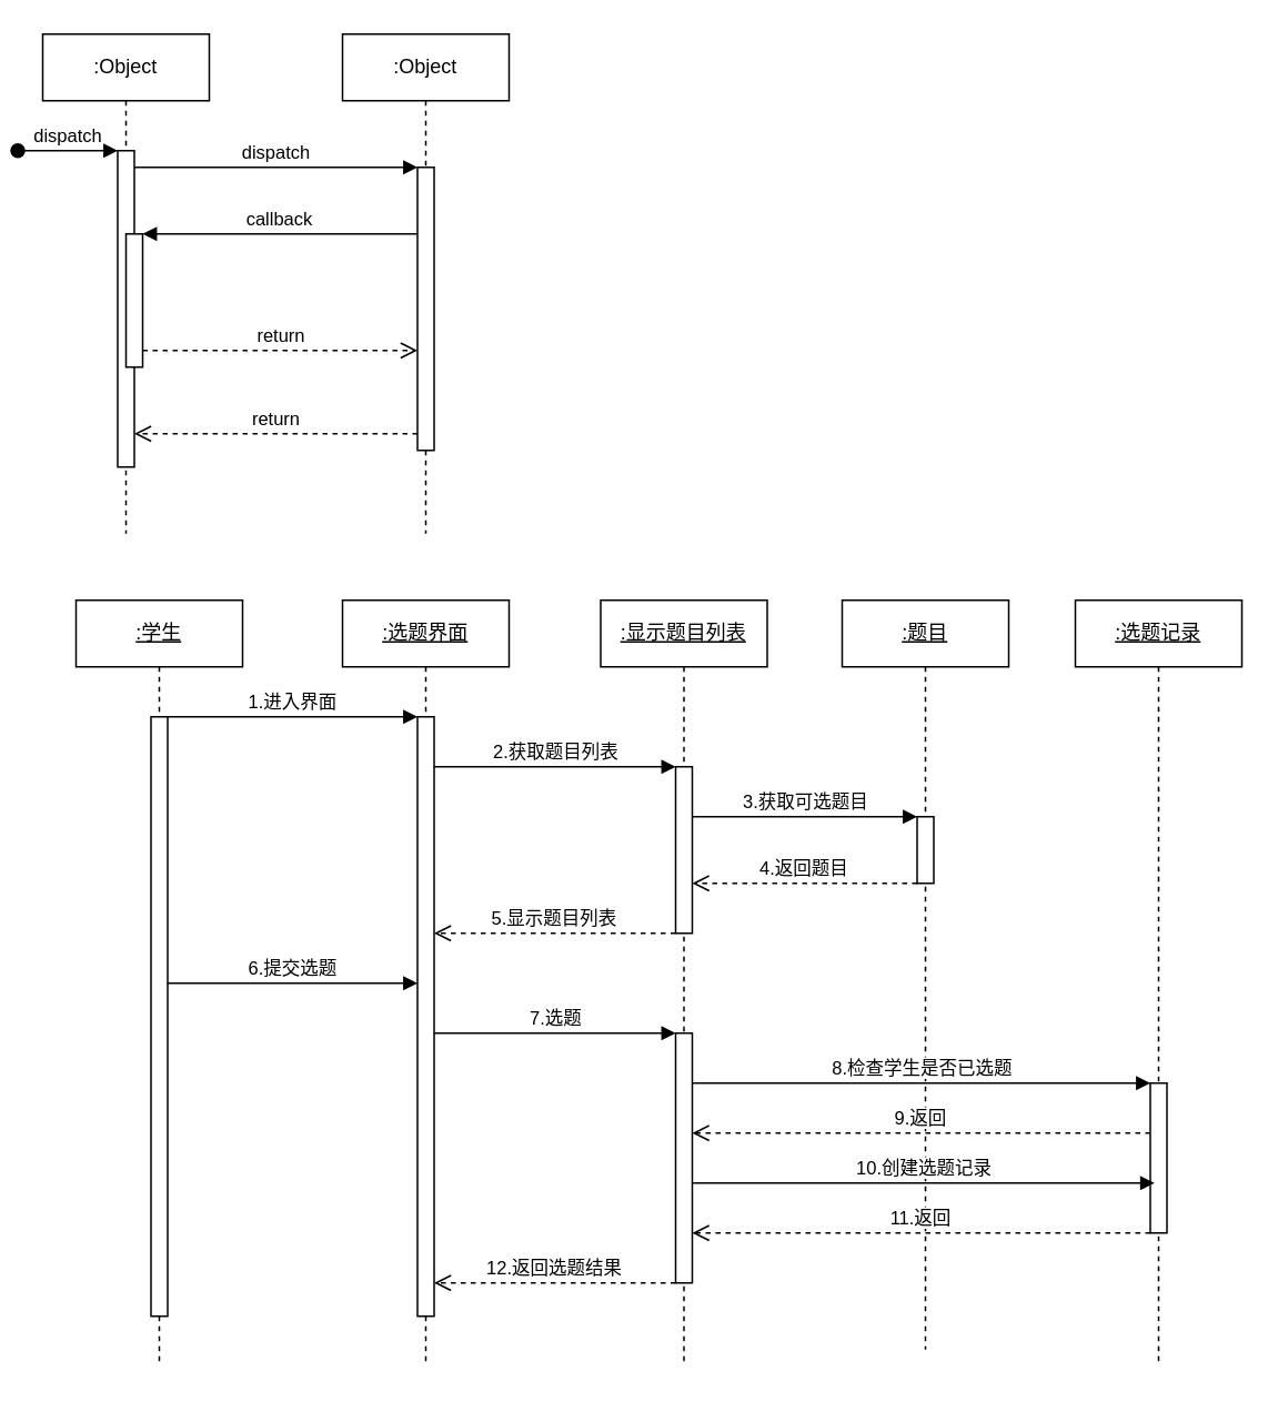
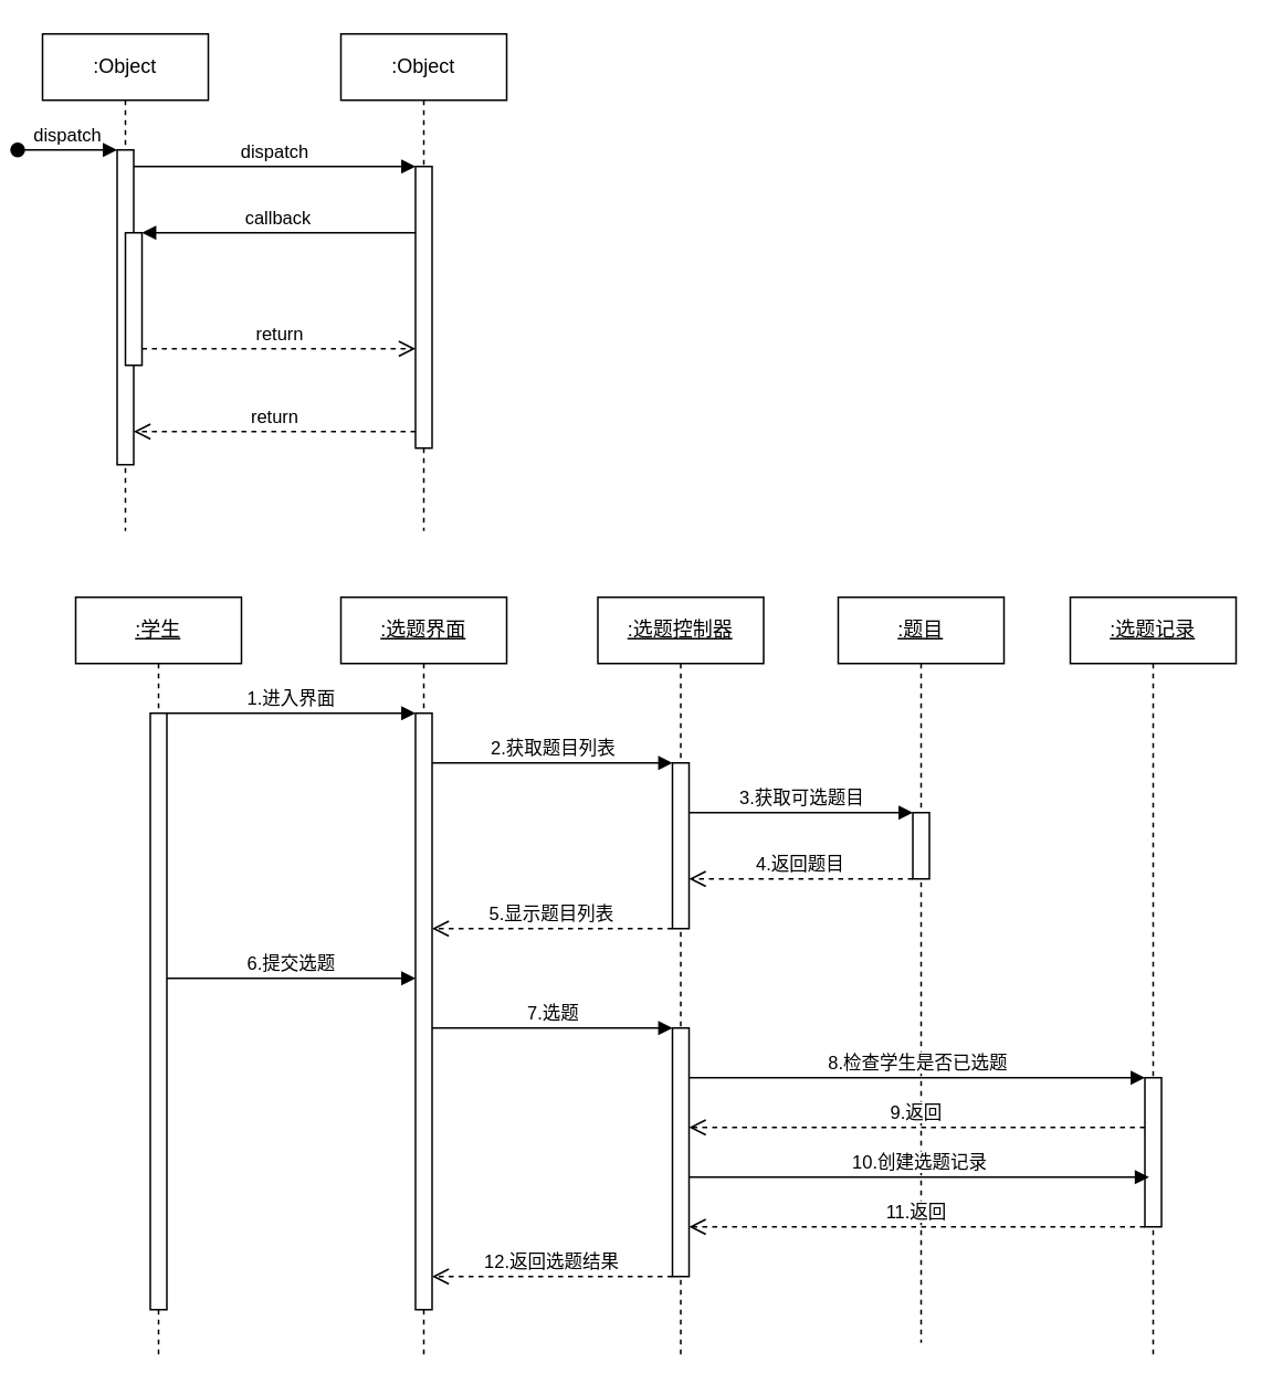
- <mxCell id="16" value="&lt;u&gt;:显示题目列表&lt;/u&gt;" style="shape=umlLifeline;perimeter=lifelinePerimeter;whiteSpace=wrap;html=1;container=0;dropTarget=0;collapsible=0;recursiveResize=0;outlineConnect=0;portConstraint=eastwest;newEdgeStyle={&quot;edgeStyle&quot;:&quot;elbowEdgeStyle&quot;,&quot;elbow&quot;:&quot;vertical&quot;,&quot;curved&quot;:0,&quot;rounded&quot;:0};movable=1;resizable=1;rotatable=1;deletable=1;editable=1;locked=0;connectable=1;" vertex="1" parent="1"><mxGeometry x="355" y="360" width="100" height="460" as="geometry" /></mxCell>
+ <mxCell id="16" value="&lt;u&gt;:选题控制器&lt;/u&gt;" style="shape=umlLifeline;perimeter=lifelinePerimeter;whiteSpace=wrap;html=1;container=0;dropTarget=0;collapsible=0;recursiveResize=0;outlineConnect=0;portConstraint=eastwest;newEdgeStyle={&quot;edgeStyle&quot;:&quot;elbowEdgeStyle&quot;,&quot;elbow&quot;:&quot;vertical&quot;,&quot;curved&quot;:0,&quot;rounded&quot;:0};movable=1;resizable=1;rotatable=1;deletable=1;editable=1;locked=0;connectable=1;" vertex="1" parent="1"><mxGeometry x="355" y="360" width="100" height="460" as="geometry" /></mxCell>
